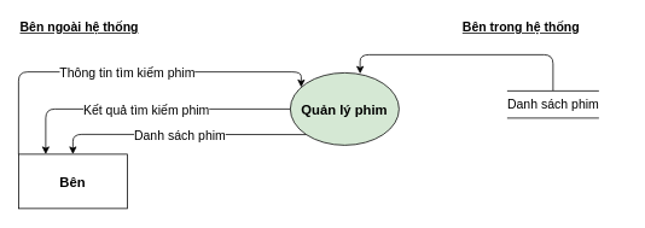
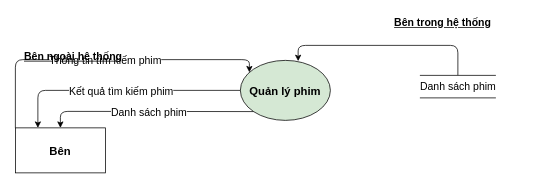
- <mxCell id="10" value="&lt;b&gt;&lt;u&gt;Bên ngoài hệ thống&lt;/u&gt;&lt;/b&gt;" style="text;html=1;strokeColor=none;fillColor=none;align=left;verticalAlign=middle;whiteSpace=wrap;rounded=0;fontSize=14;" vertex="1" parent="1"><mxGeometry x="20" y="20" width="190" height="20" as="geometry" /></mxCell>
+ <mxCell id="10" value="&lt;b&gt;&lt;u&gt;Bên ngoài hệ thống&lt;/u&gt;&lt;/b&gt;" style="text;html=1;strokeColor=none;fillColor=none;align=left;verticalAlign=middle;whiteSpace=wrap;rounded=0;fontSize=14;" vertex="1" parent="1"><mxGeometry x="30" y="65" width="190" height="20" as="geometry" /></mxCell>
- <mxCell id="11" value="&lt;b&gt;&lt;u&gt;Bên trong hệ thống&lt;/u&gt;&lt;/b&gt;" style="text;html=1;strokeColor=none;fillColor=none;align=center;verticalAlign=middle;whiteSpace=wrap;rounded=0;fontSize=14;" vertex="1" parent="1"><mxGeometry x="475" y="20" width="200" height="20" as="geometry" /></mxCell>
+ <mxCell id="11" value="&lt;b&gt;&lt;u&gt;Bên trong hệ thống&lt;/u&gt;&lt;/b&gt;" style="text;html=1;strokeColor=none;fillColor=none;align=center;verticalAlign=middle;whiteSpace=wrap;rounded=0;fontSize=14;" vertex="1" parent="1"><mxGeometry x="490" y="20" width="200" height="20" as="geometry" /></mxCell>
